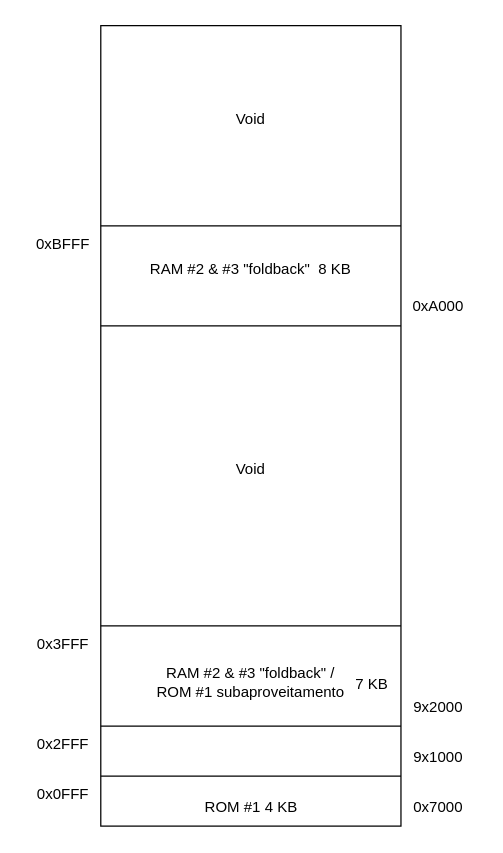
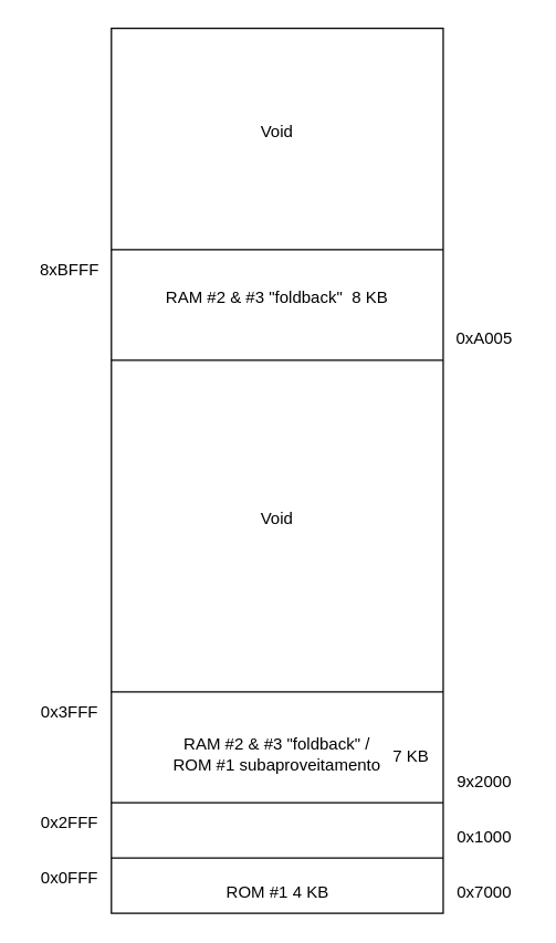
- <mxCell id="15" value="0xBFFF" style="text;html=1;strokeColor=none;fillColor=none;align=center;verticalAlign=middle;whiteSpace=wrap;rounded=0;" parent="1" vertex="1"><mxGeometry x="20" y="180" width="60" height="30" as="geometry" /></mxCell>
+ <mxCell id="15" value="8xBFFF" style="text;html=1;strokeColor=none;fillColor=none;align=center;verticalAlign=middle;whiteSpace=wrap;rounded=0;" parent="1" vertex="1"><mxGeometry x="20" y="180" width="60" height="30" as="geometry" /></mxCell>
- <mxCell id="14" value="0xA000" style="text;html=1;strokeColor=none;fillColor=none;align=center;verticalAlign=middle;whiteSpace=wrap;rounded=0;" parent="1" vertex="1"><mxGeometry x="320" y="230" width="60" height="30" as="geometry" /></mxCell>
+ <mxCell id="14" value="0xA005" style="text;html=1;strokeColor=none;fillColor=none;align=center;verticalAlign=middle;whiteSpace=wrap;rounded=0;" parent="1" vertex="1"><mxGeometry x="320" y="230" width="60" height="30" as="geometry" /></mxCell>
- <mxCell id="8" value="9x1000" style="text;html=1;strokeColor=none;fillColor=none;align=center;verticalAlign=middle;whiteSpace=wrap;rounded=0;" parent="1" vertex="1"><mxGeometry x="320" y="590" width="60" height="30" as="geometry" /></mxCell>
+ <mxCell id="8" value="0x1000" style="text;html=1;strokeColor=none;fillColor=none;align=center;verticalAlign=middle;whiteSpace=wrap;rounded=0;" parent="1" vertex="1"><mxGeometry x="320" y="590" width="60" height="30" as="geometry" /></mxCell>
